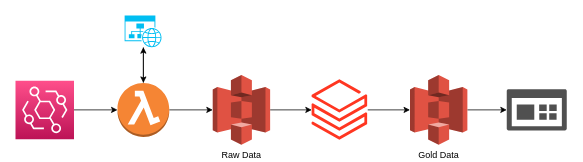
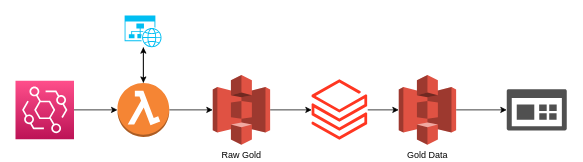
- <mxCell id="15" value="Gold Data" style="outlineConnect=0;dashed=0;verticalLabelPosition=bottom;verticalAlign=top;align=center;html=1;shape=mxgraph.aws3.s3;fillColor=#E05243;gradientColor=none;" vertex="1" parent="1"><mxGeometry x="546" y="99.51" width="76.5" height="93" as="geometry" /></mxCell>
+ <mxCell id="15" value="Gold Data" style="outlineConnect=0;dashed=0;verticalLabelPosition=bottom;verticalAlign=top;align=center;html=1;shape=mxgraph.aws3.s3;fillColor=#E05243;gradientColor=none;" vertex="1" parent="1"><mxGeometry x="531" y="99.51" width="76.5" height="93" as="geometry" /></mxCell>
- <mxCell id="10" value="Raw Data" style="outlineConnect=0;dashed=0;verticalLabelPosition=bottom;verticalAlign=top;align=center;html=1;shape=mxgraph.aws3.s3;fillColor=#E05243;gradientColor=none;" vertex="1" parent="1"><mxGeometry x="283" y="99.5" width="76.5" height="93" as="geometry" /></mxCell>
+ <mxCell id="10" value="Raw Gold" style="outlineConnect=0;dashed=0;verticalLabelPosition=bottom;verticalAlign=top;align=center;html=1;shape=mxgraph.aws3.s3;fillColor=#E05243;gradientColor=none;" vertex="1" parent="1"><mxGeometry x="283" y="99.5" width="76.5" height="93" as="geometry" /></mxCell>
